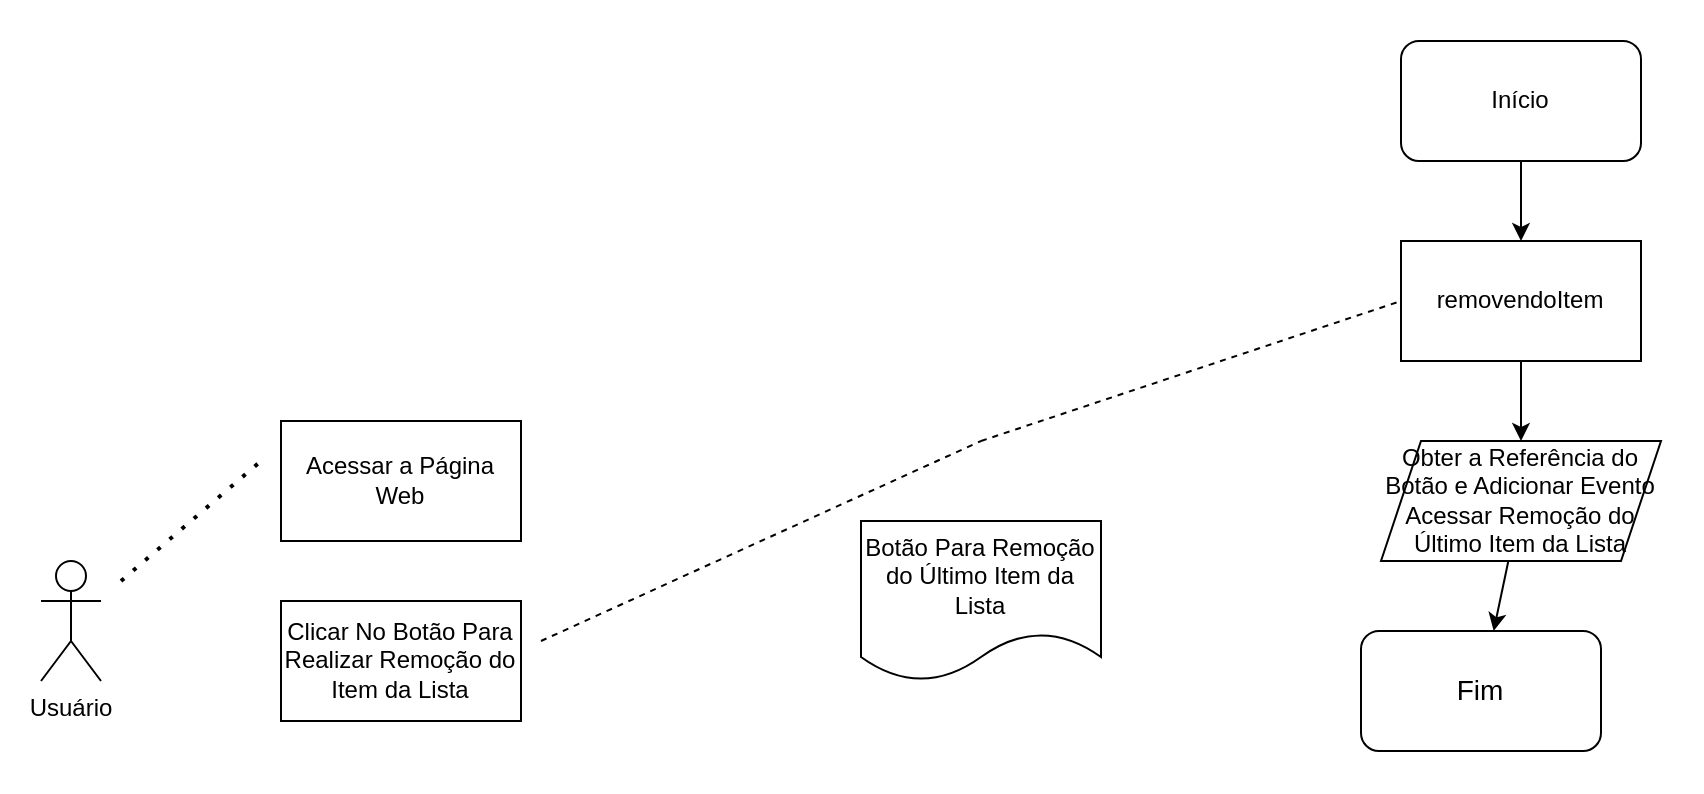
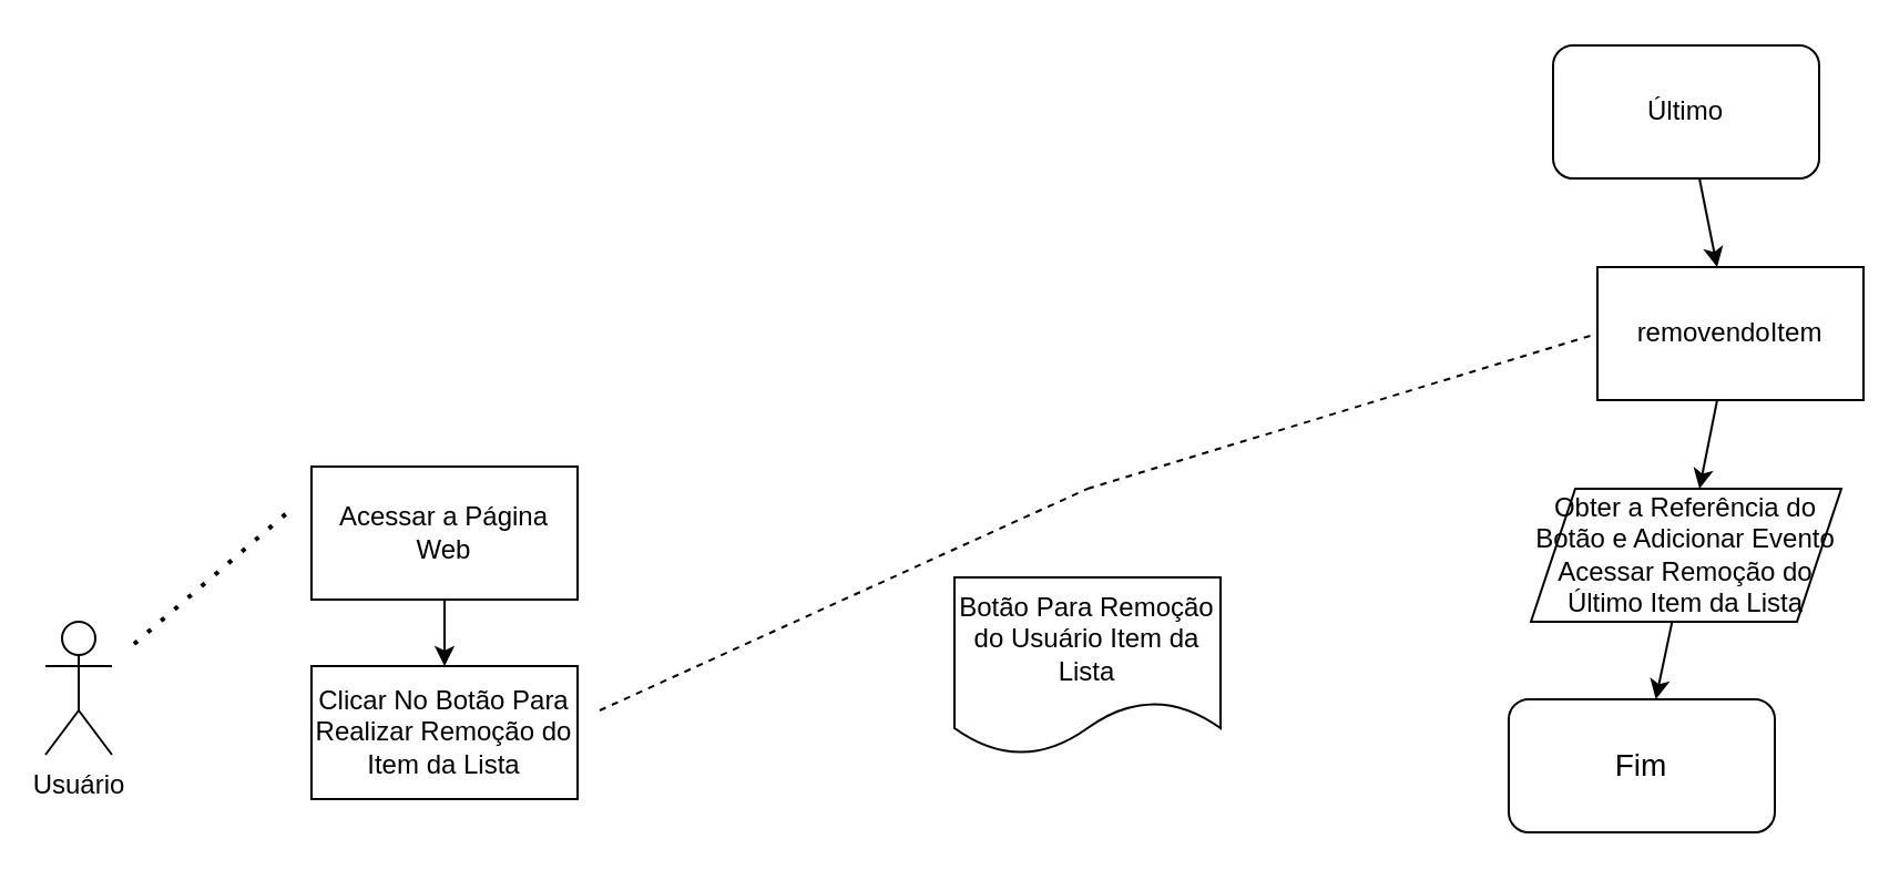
- <mxCell id="8" value="Início" style="rounded=1;whiteSpace=wrap;html=1;" vertex="1" parent="1"><mxGeometry x="700" y="20" width="120" height="60" as="geometry" /></mxCell>
+ <mxCell id="8" value="Último" style="rounded=1;whiteSpace=wrap;html=1;" vertex="1" parent="1"><mxGeometry x="700" y="20" width="120" height="60" as="geometry" /></mxCell>
- <mxCell id="10" value="removendoItem" style="rounded=0;whiteSpace=wrap;html=1;" vertex="1" parent="1"><mxGeometry x="700" y="120" width="120" height="60" as="geometry" /></mxCell>
+ <mxCell id="10" value="removendoItem" style="rounded=0;whiteSpace=wrap;html=1;" vertex="1" parent="1"><mxGeometry x="720" y="120" width="120" height="60" as="geometry" /></mxCell>
+ <mxCell id="3" value="" style="edgeStyle=none;html=1;" edge="1" parent="1" source="4" target="5"><mxGeometry relative="1" as="geometry" /></mxCell>
- <mxCell id="6" value="Botão Para Remoção do Último Item da Lista" style="shape=document;whiteSpace=wrap;html=1;boundedLbl=1;" vertex="1" parent="1"><mxGeometry x="430" y="260" width="120" height="80" as="geometry" /></mxCell>
+ <mxCell id="6" value="Botão Para Remoção do Usuário Item da Lista" style="shape=document;whiteSpace=wrap;html=1;boundedLbl=1;" vertex="1" parent="1"><mxGeometry x="430" y="260" width="120" height="80" as="geometry" /></mxCell>
